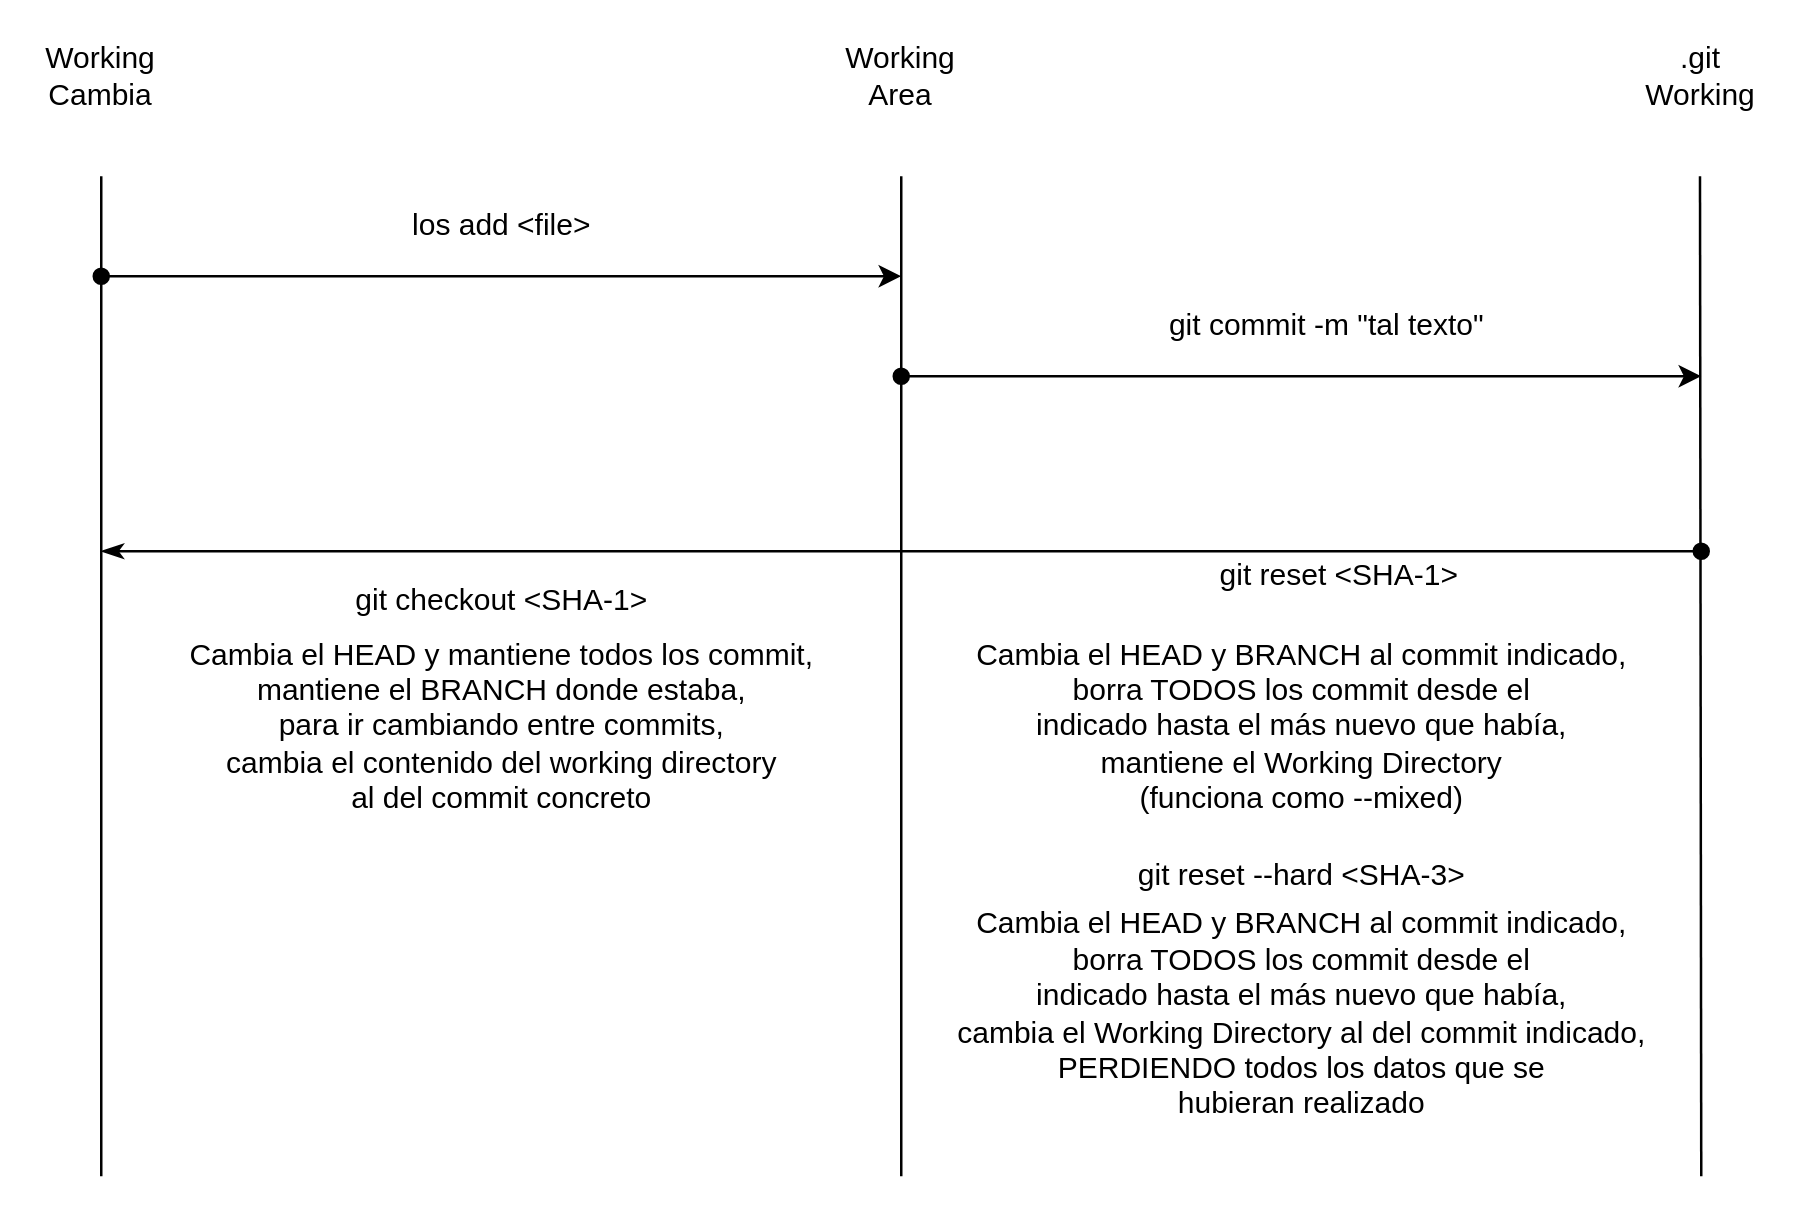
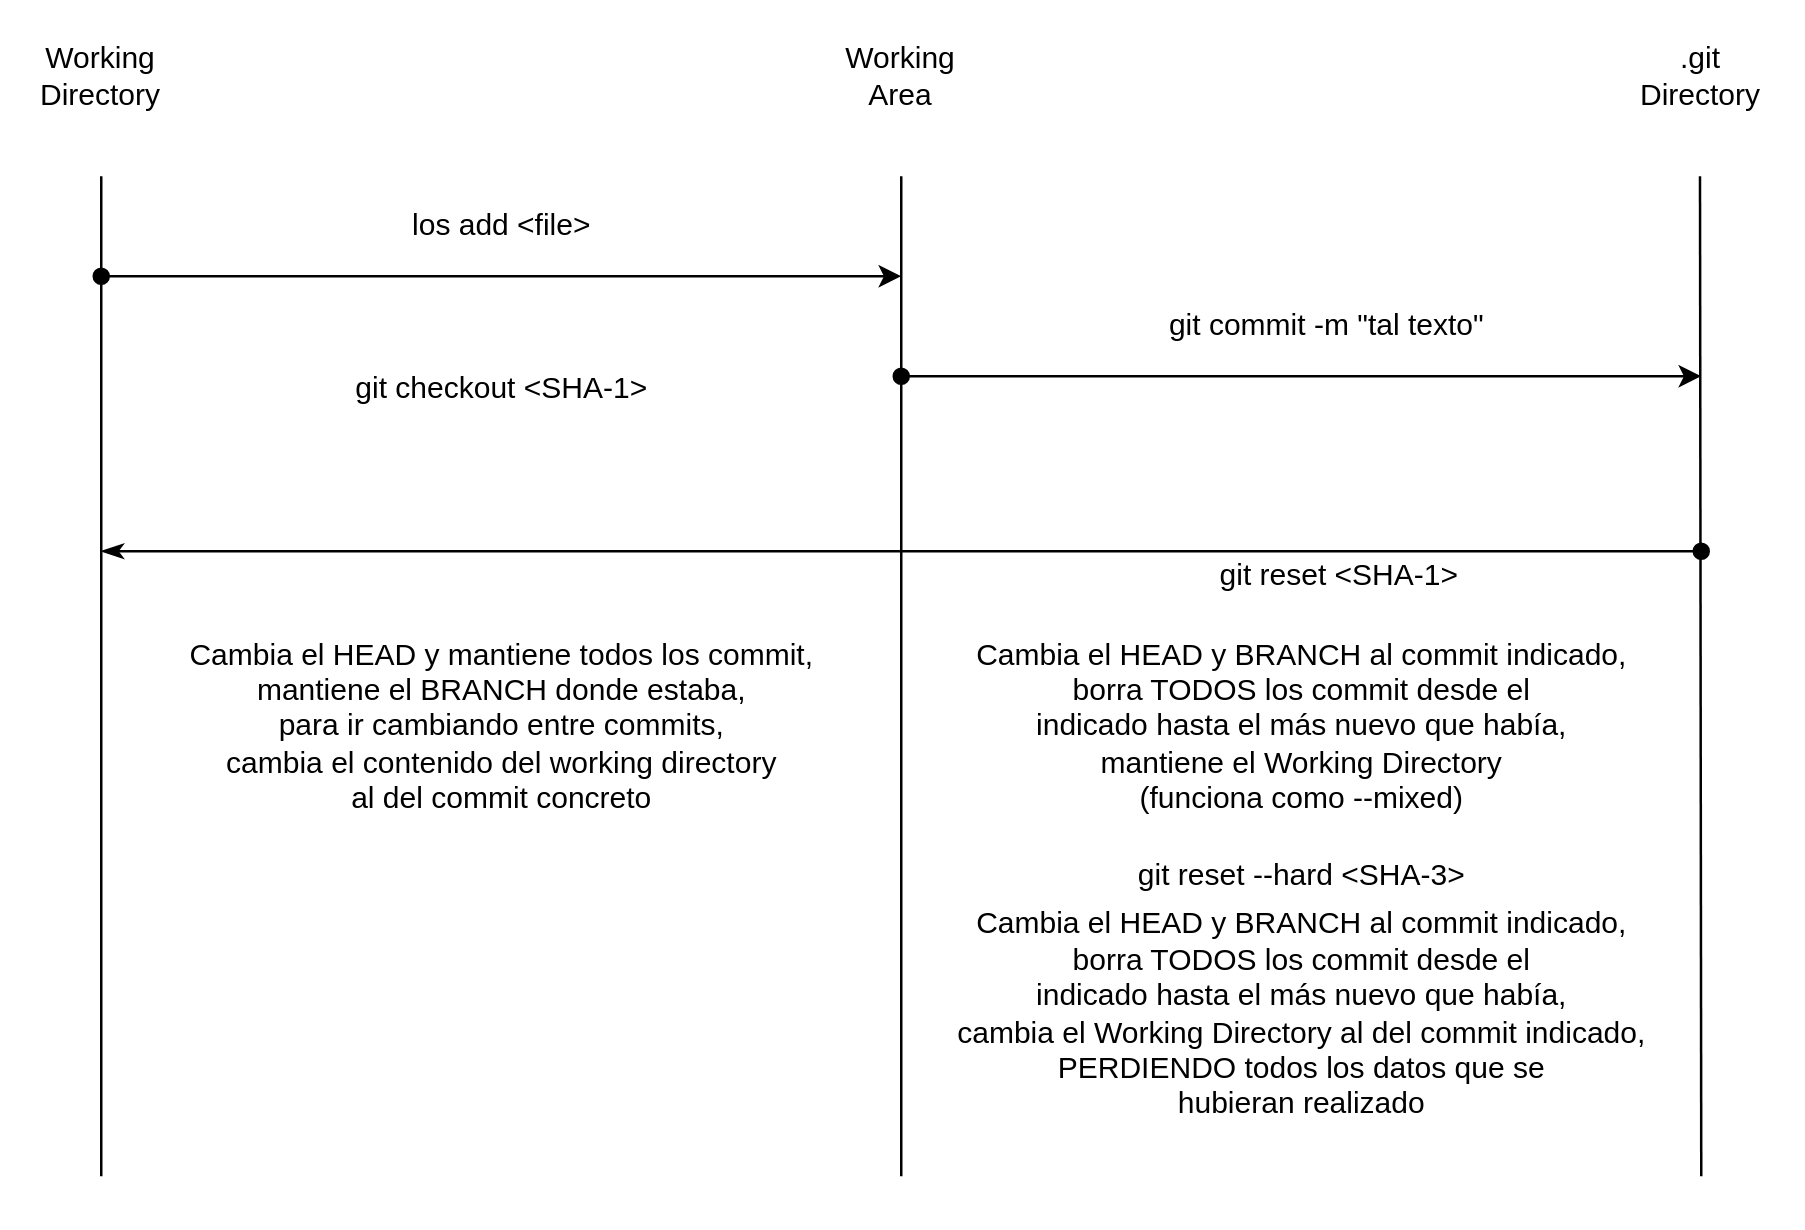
- <mxCell id="2" value="&lt;div&gt;Working&lt;/div&gt;&lt;div&gt;Cambia&lt;/div&gt;" style="text;html=1;strokeColor=none;fillColor=none;align=center;verticalAlign=middle;whiteSpace=wrap;rounded=0;" vertex="1" parent="1"><mxGeometry x="20" y="20" width="40" height="20" as="geometry" /></mxCell>
+ <mxCell id="2" value="&lt;div&gt;Working&lt;/div&gt;&lt;div&gt;Directory&lt;/div&gt;" style="text;html=1;strokeColor=none;fillColor=none;align=center;verticalAlign=middle;whiteSpace=wrap;rounded=0;" vertex="1" parent="1"><mxGeometry x="20" y="20" width="40" height="20" as="geometry" /></mxCell>
- <mxCell id="4" value="&lt;div&gt;.git&lt;/div&gt;&lt;div&gt;Working&lt;/div&gt;" style="text;html=1;strokeColor=none;fillColor=none;align=center;verticalAlign=middle;whiteSpace=wrap;rounded=0;" vertex="1" parent="1"><mxGeometry x="660" y="20" width="40" height="20" as="geometry" /></mxCell>
+ <mxCell id="4" value="&lt;div&gt;.git&lt;/div&gt;&lt;div&gt;Directory&lt;/div&gt;" style="text;html=1;strokeColor=none;fillColor=none;align=center;verticalAlign=middle;whiteSpace=wrap;rounded=0;" vertex="1" parent="1"><mxGeometry x="660" y="20" width="40" height="20" as="geometry" /></mxCell>
- <mxCell id="13" value="git checkout &amp;lt;SHA-1&amp;gt;" style="text;html=1;align=center;verticalAlign=middle;resizable=0;points=[];autosize=1;" vertex="1" parent="1"><mxGeometry x="135" y="230" width="130" height="20" as="geometry" /></mxCell>
+ <mxCell id="13" value="git checkout &amp;lt;SHA-1&amp;gt;" style="text;html=1;align=center;verticalAlign=middle;resizable=0;points=[];autosize=1;" vertex="1" parent="1"><mxGeometry x="135" y="145" width="130" height="20" as="geometry" /></mxCell>
